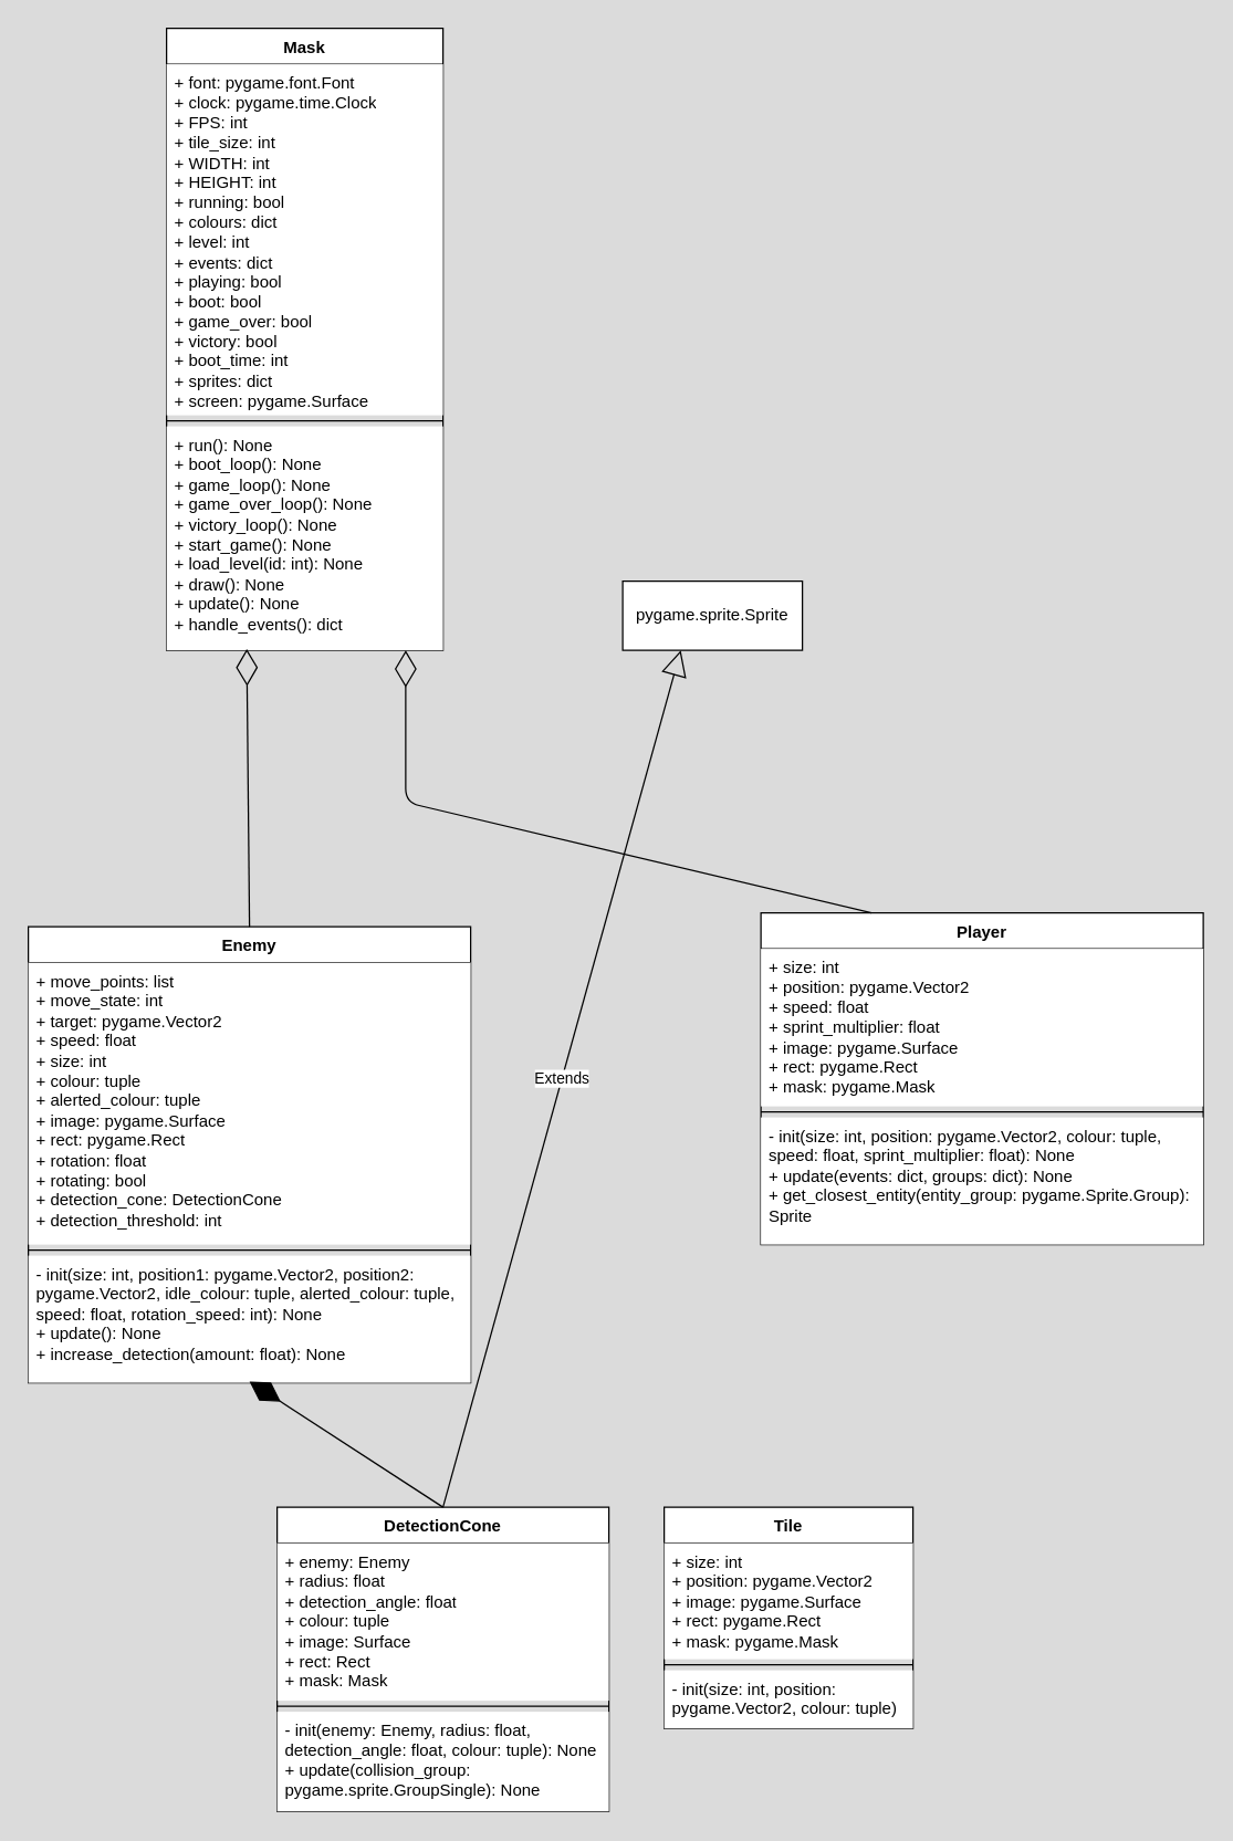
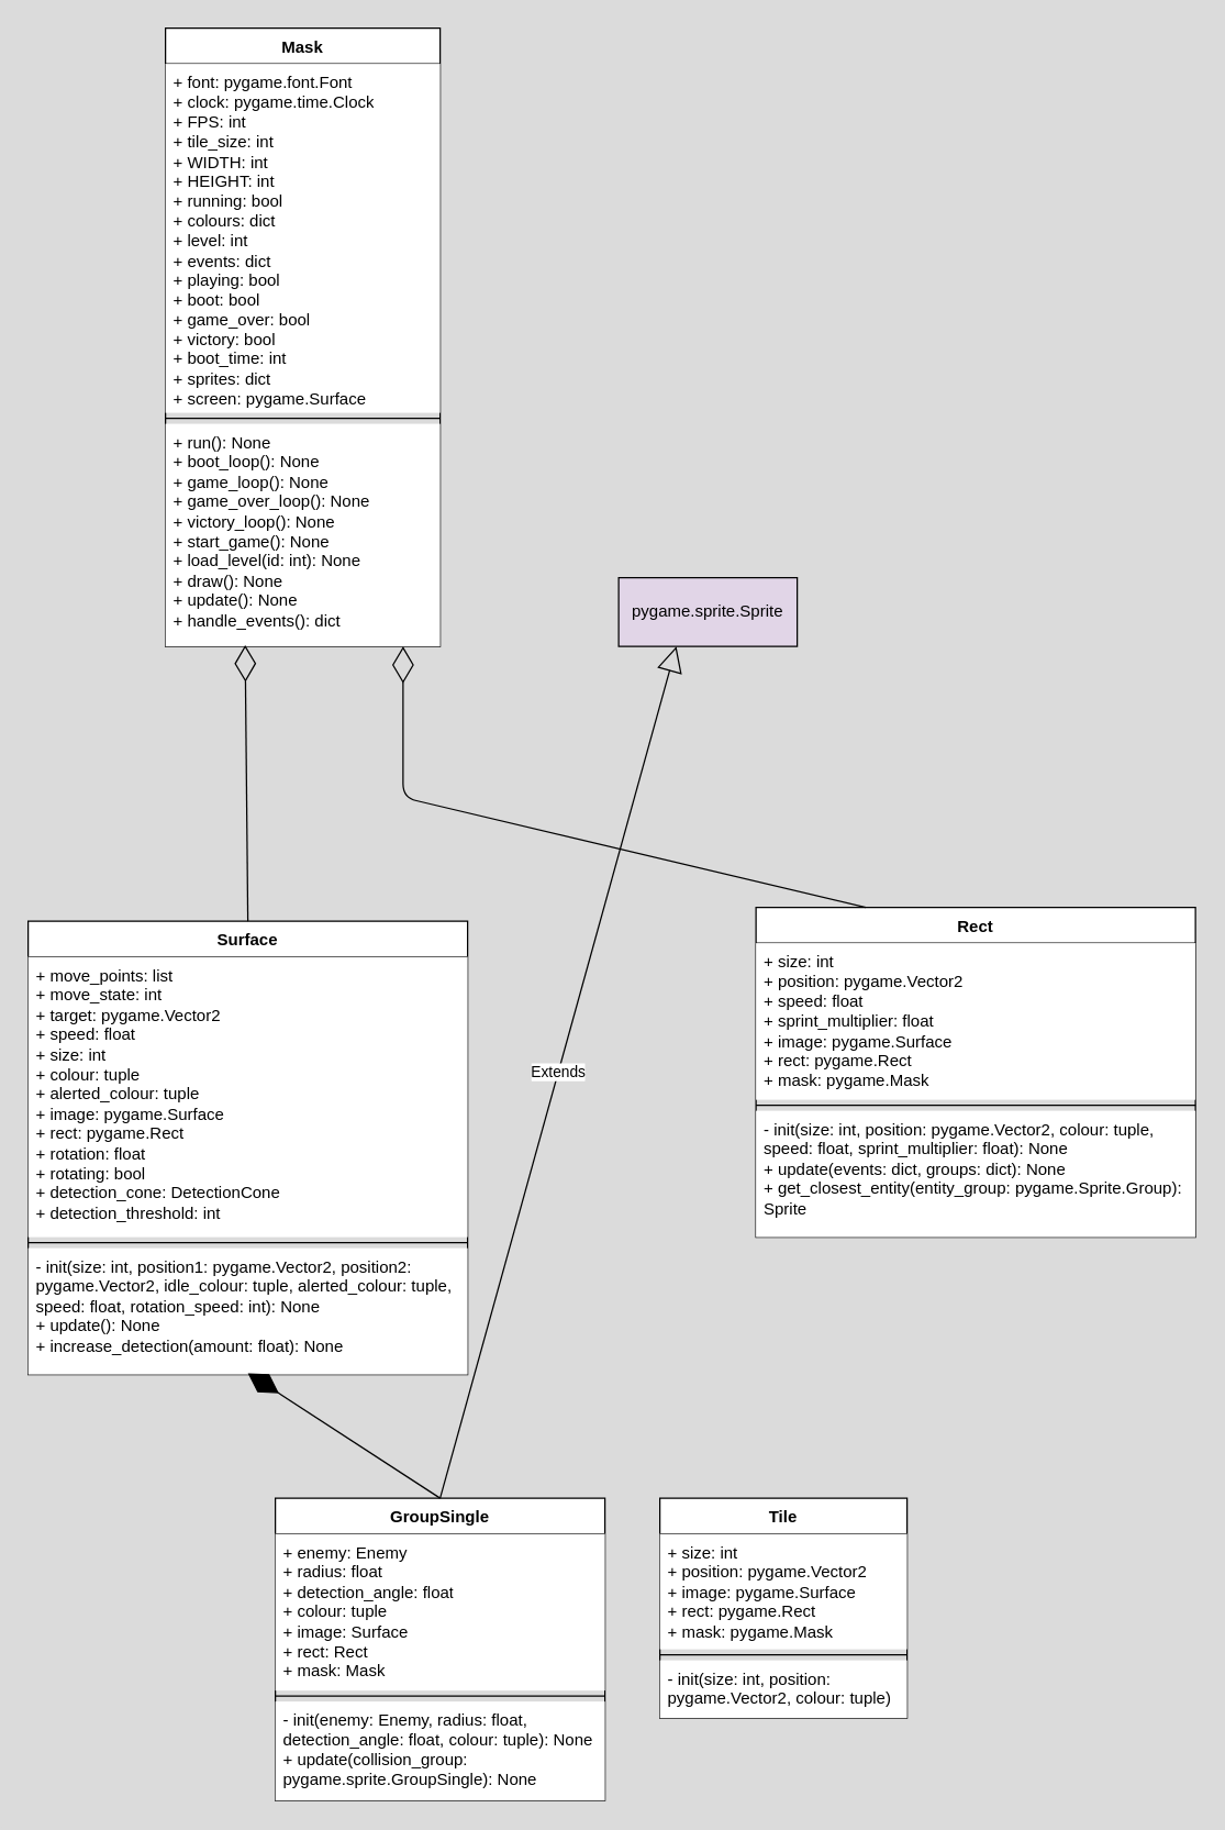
- <mxCell id="14" value="pygame.sprite.Sprite" style="html=1;whiteSpace=wrap;" vertex="1" parent="1"><mxGeometry x="450" y="420" width="130" height="50" as="geometry" /></mxCell>
+ <mxCell id="14" value="pygame.sprite.Sprite" style="html=1;whiteSpace=wrap;fillColor=#e1d5e7;" vertex="1" parent="1"><mxGeometry x="450" y="420" width="130" height="50" as="geometry" /></mxCell>
- <mxCell id="6" value="Player" style="swimlane;fontStyle=1;align=center;verticalAlign=top;childLayout=stackLayout;horizontal=1;startSize=26;horizontalStack=0;resizeParent=1;resizeParentMax=0;resizeLast=0;collapsible=1;marginBottom=0;whiteSpace=wrap;html=1;fillColor=default;" vertex="1" parent="1"><mxGeometry x="550" y="660" width="320" height="240" as="geometry" /></mxCell>
+ <mxCell id="6" value="Rect" style="swimlane;fontStyle=1;align=center;verticalAlign=top;childLayout=stackLayout;horizontal=1;startSize=26;horizontalStack=0;resizeParent=1;resizeParentMax=0;resizeLast=0;collapsible=1;marginBottom=0;whiteSpace=wrap;html=1;fillColor=default;" vertex="1" parent="1"><mxGeometry x="550" y="660" width="320" height="240" as="geometry" /></mxCell>
- <mxCell id="10" value="Enemy" style="swimlane;fontStyle=1;align=center;verticalAlign=top;childLayout=stackLayout;horizontal=1;startSize=26;horizontalStack=0;resizeParent=1;resizeParentMax=0;resizeLast=0;collapsible=1;marginBottom=0;whiteSpace=wrap;html=1;fillColor=default;" vertex="1" parent="1"><mxGeometry x="20" y="670" width="320" height="330" as="geometry" /></mxCell>
+ <mxCell id="10" value="Surface" style="swimlane;fontStyle=1;align=center;verticalAlign=top;childLayout=stackLayout;horizontal=1;startSize=26;horizontalStack=0;resizeParent=1;resizeParentMax=0;resizeLast=0;collapsible=1;marginBottom=0;whiteSpace=wrap;html=1;fillColor=default;" vertex="1" parent="1"><mxGeometry x="20" y="670" width="320" height="330" as="geometry" /></mxCell>
- <mxCell id="15" value="DetectionCone" style="swimlane;fontStyle=1;align=center;verticalAlign=top;childLayout=stackLayout;horizontal=1;startSize=26;horizontalStack=0;resizeParent=1;resizeParentMax=0;resizeLast=0;collapsible=1;marginBottom=0;whiteSpace=wrap;html=1;" vertex="1" parent="1"><mxGeometry x="200" y="1090" width="240" height="220" as="geometry" /></mxCell>
+ <mxCell id="15" value="GroupSingle" style="swimlane;fontStyle=1;align=center;verticalAlign=top;childLayout=stackLayout;horizontal=1;startSize=26;horizontalStack=0;resizeParent=1;resizeParentMax=0;resizeLast=0;collapsible=1;marginBottom=0;whiteSpace=wrap;html=1;" vertex="1" parent="1"><mxGeometry x="200" y="1090" width="240" height="220" as="geometry" /></mxCell>
